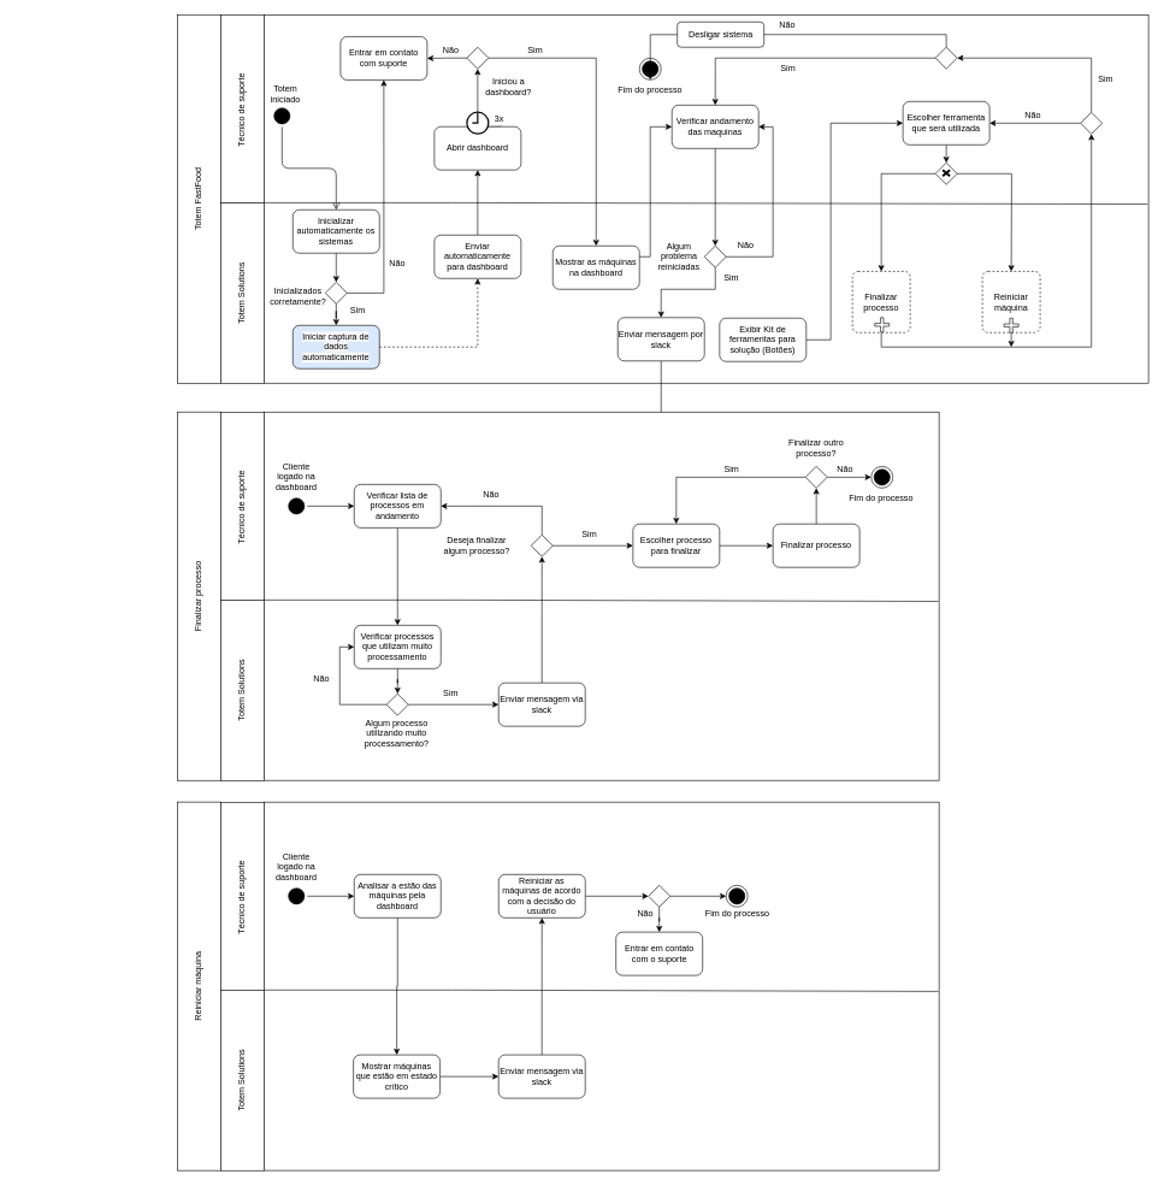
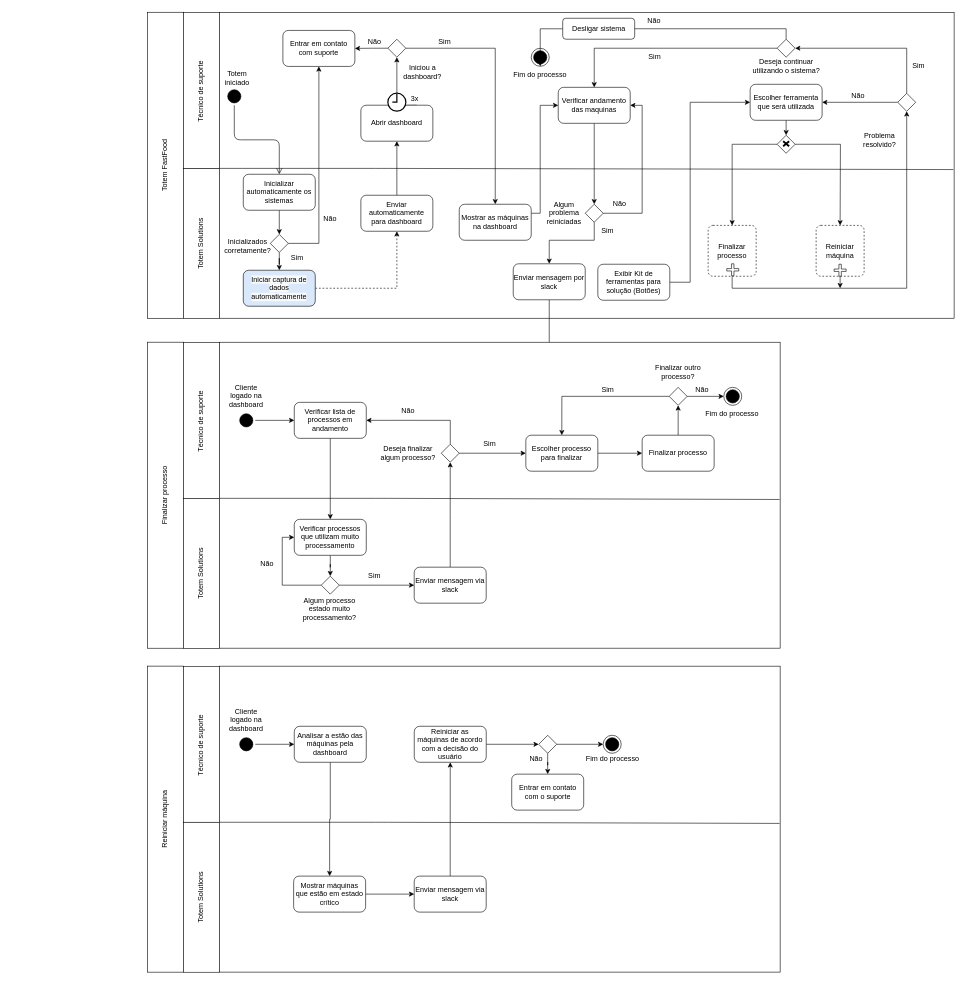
+ <mxCell id="65" value="Deseja continuar utilizando o sistema?" style="text;html=1;strokeColor=none;fillColor=none;align=center;verticalAlign=middle;whiteSpace=wrap;rounded=0;" parent="1" vertex="1"><mxGeometry x="1252.5" y="95.23" width="115" height="30" as="geometry" /></mxCell>
+ <mxCell id="45" value="Problema resolvido?" style="text;html=1;strokeColor=none;fillColor=none;align=center;verticalAlign=middle;whiteSpace=wrap;rounded=0;" parent="1" vertex="1"><mxGeometry x="1421" y="223.38" width="89.93" height="20" as="geometry" /></mxCell>
- <mxCell id="97" value="Deseja finalizar algum processo?" style="text;html=1;strokeColor=none;fillColor=none;align=center;verticalAlign=middle;whiteSpace=wrap;rounded=0;" parent="1" vertex="1"><mxGeometry x="605.07" y="740" width="110" height="30" as="geometry" /></mxCell>
+ <mxCell id="97" value="Deseja finalizar algum processo?" style="text;html=1;strokeColor=none;fillColor=none;align=center;verticalAlign=middle;whiteSpace=wrap;rounded=0;" parent="1" vertex="1"><mxGeometry x="625.07" y="740" width="110" height="30" as="geometry" /></mxCell>
- <mxCell id="89" value="Algum processo utilizando muito processamento?" style="text;html=1;strokeColor=none;fillColor=none;align=center;verticalAlign=middle;whiteSpace=wrap;rounded=0;" parent="1" vertex="1"><mxGeometry x="494" y="1000" width="110" height="30" as="geometry" /></mxCell>
+ <mxCell id="89" value="Algum processo estado muito processamento?" style="text;html=1;strokeColor=none;fillColor=none;align=center;verticalAlign=middle;whiteSpace=wrap;rounded=0;" parent="1" vertex="1"><mxGeometry x="494" y="1000" width="110" height="30" as="geometry" /></mxCell>
